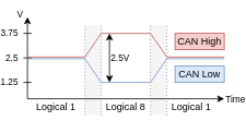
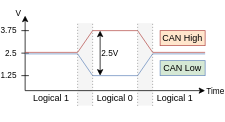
- <mxCell id="21" value="CAN High" style="rounded=0;whiteSpace=wrap;html=1;fillColor=#f8cecc;strokeColor=#b85450;" vertex="1" parent="1"><mxGeometry x="205" y="40" width="60" height="20" as="geometry" /></mxCell>
+ <mxCell id="21" value="CAN High" style="rounded=0;whiteSpace=wrap;html=1;fillColor=#ffe6cc;strokeColor=#b85450;" vertex="1" parent="1"><mxGeometry x="205" y="40" width="60" height="20" as="geometry" /></mxCell>
- <mxCell id="22" value="CAN Low" style="rounded=0;whiteSpace=wrap;html=1;fillColor=#dae8fc;strokeColor=#6c8ebf;" vertex="1" parent="1"><mxGeometry x="205" y="80" width="60" height="20" as="geometry" /></mxCell>
+ <mxCell id="22" value="CAN Low" style="rounded=0;whiteSpace=wrap;html=1;fillColor=#d5e8d4;strokeColor=#6c8ebf;" vertex="1" parent="1"><mxGeometry x="205" y="80" width="60" height="20" as="geometry" /></mxCell>
- <mxCell id="29" value="Logical 8" style="text;html=1;align=center;verticalAlign=middle;whiteSpace=wrap;rounded=0;" vertex="1" parent="1"><mxGeometry x="115" y="120" width="60" height="20" as="geometry" /></mxCell>
+ <mxCell id="29" value="Logical 0" style="text;html=1;align=center;verticalAlign=middle;whiteSpace=wrap;rounded=0;" vertex="1" parent="1"><mxGeometry x="115" y="120" width="60" height="20" as="geometry" /></mxCell>
